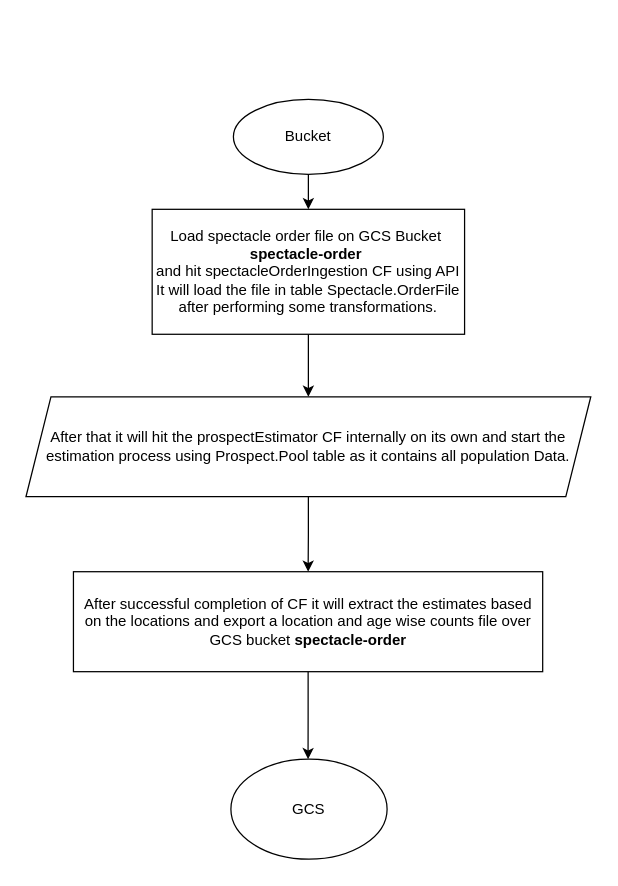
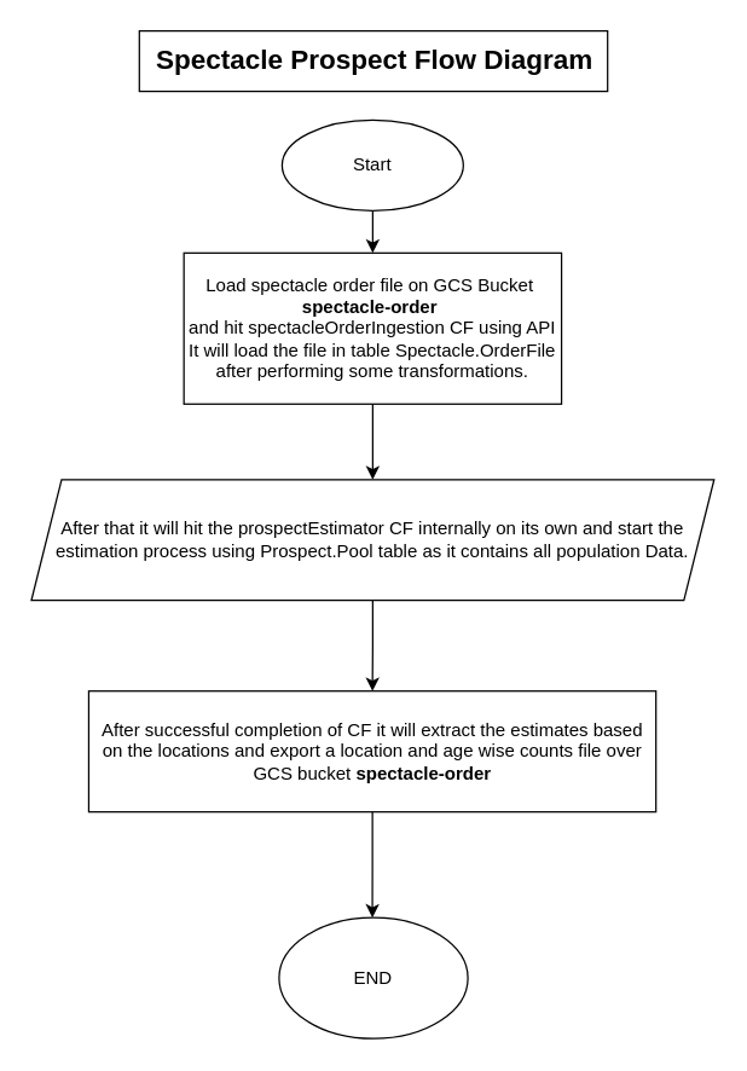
+ <mxCell id="13" value="&lt;b&gt;Spectacle Prospect Flow Diagram&lt;/b&gt;" style="text;html=1;align=center;verticalAlign=middle;resizable=0;points=[];autosize=1;strokeColor=default;fillColor=default;fontSize=18;" parent="1" vertex="1"><mxGeometry x="91.5" y="20" width="310" height="40" as="geometry" /></mxCell>
- <mxCell id="3" value="Bucket" style="ellipse;whiteSpace=wrap;html=1;" parent="1" vertex="1"><mxGeometry x="186" y="79" width="120" height="60" as="geometry" /></mxCell>
+ <mxCell id="3" value="Start" style="ellipse;whiteSpace=wrap;html=1;" parent="1" vertex="1"><mxGeometry x="186" y="79" width="120" height="60" as="geometry" /></mxCell>
- <mxCell id="12" value="GCS" style="ellipse;whiteSpace=wrap;html=1;" parent="1" vertex="1"><mxGeometry x="184" y="607" width="125" height="80" as="geometry" /></mxCell>
+ <mxCell id="12" value="END" style="ellipse;whiteSpace=wrap;html=1;" parent="1" vertex="1"><mxGeometry x="184" y="607" width="125" height="80" as="geometry" /></mxCell>
